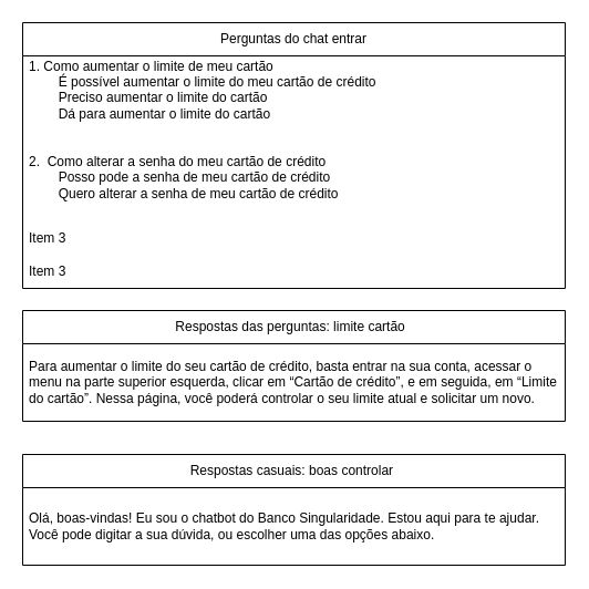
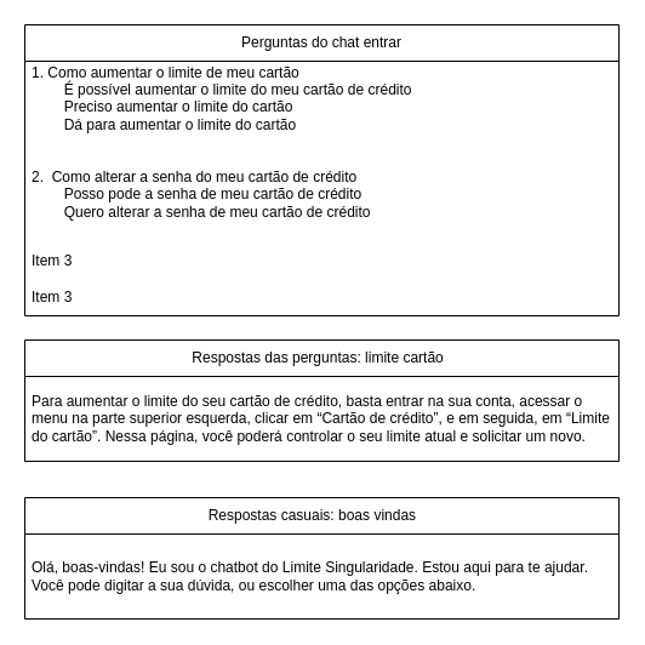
- <mxCell id="9" value="Respostas casuais: boas controlar&lt;span style=&quot;white-space: pre;&quot;&gt;&#09;&lt;/span&gt;" style="swimlane;fontStyle=0;childLayout=stackLayout;horizontal=1;startSize=30;horizontalStack=0;resizeParent=1;resizeParentMax=0;resizeLast=0;collapsible=1;marginBottom=0;whiteSpace=wrap;html=1;" vertex="1" parent="1"><mxGeometry x="20" y="410" width="490" height="100" as="geometry" /></mxCell>
+ <mxCell id="9" value="Respostas casuais: boas vindas&lt;span style=&quot;white-space: pre;&quot;&gt;&#09;&lt;/span&gt;" style="swimlane;fontStyle=0;childLayout=stackLayout;horizontal=1;startSize=30;horizontalStack=0;resizeParent=1;resizeParentMax=0;resizeLast=0;collapsible=1;marginBottom=0;whiteSpace=wrap;html=1;" vertex="1" parent="1"><mxGeometry x="20" y="410" width="490" height="100" as="geometry" /></mxCell>
- <mxCell id="10" value="Olá, boas-vindas! Eu sou o chatbot do Banco Singularidade. Estou aqui para te ajudar. Você pode digitar a sua dúvida, ou escolher uma das opções abaixo." style="text;strokeColor=none;fillColor=none;align=left;verticalAlign=middle;spacingLeft=4;spacingRight=4;overflow=hidden;points=[[0,0.5],[1,0.5]];portConstraint=eastwest;rotatable=0;whiteSpace=wrap;html=1;" vertex="1" parent="9"><mxGeometry y="30" width="490" height="70" as="geometry" /></mxCell>
+ <mxCell id="10" value="Olá, boas-vindas! Eu sou o chatbot do Limite Singularidade. Estou aqui para te ajudar. Você pode digitar a sua dúvida, ou escolher uma das opções abaixo." style="text;strokeColor=none;fillColor=none;align=left;verticalAlign=middle;spacingLeft=4;spacingRight=4;overflow=hidden;points=[[0,0.5],[1,0.5]];portConstraint=eastwest;rotatable=0;whiteSpace=wrap;html=1;" vertex="1" parent="9"><mxGeometry y="30" width="490" height="70" as="geometry" /></mxCell>
